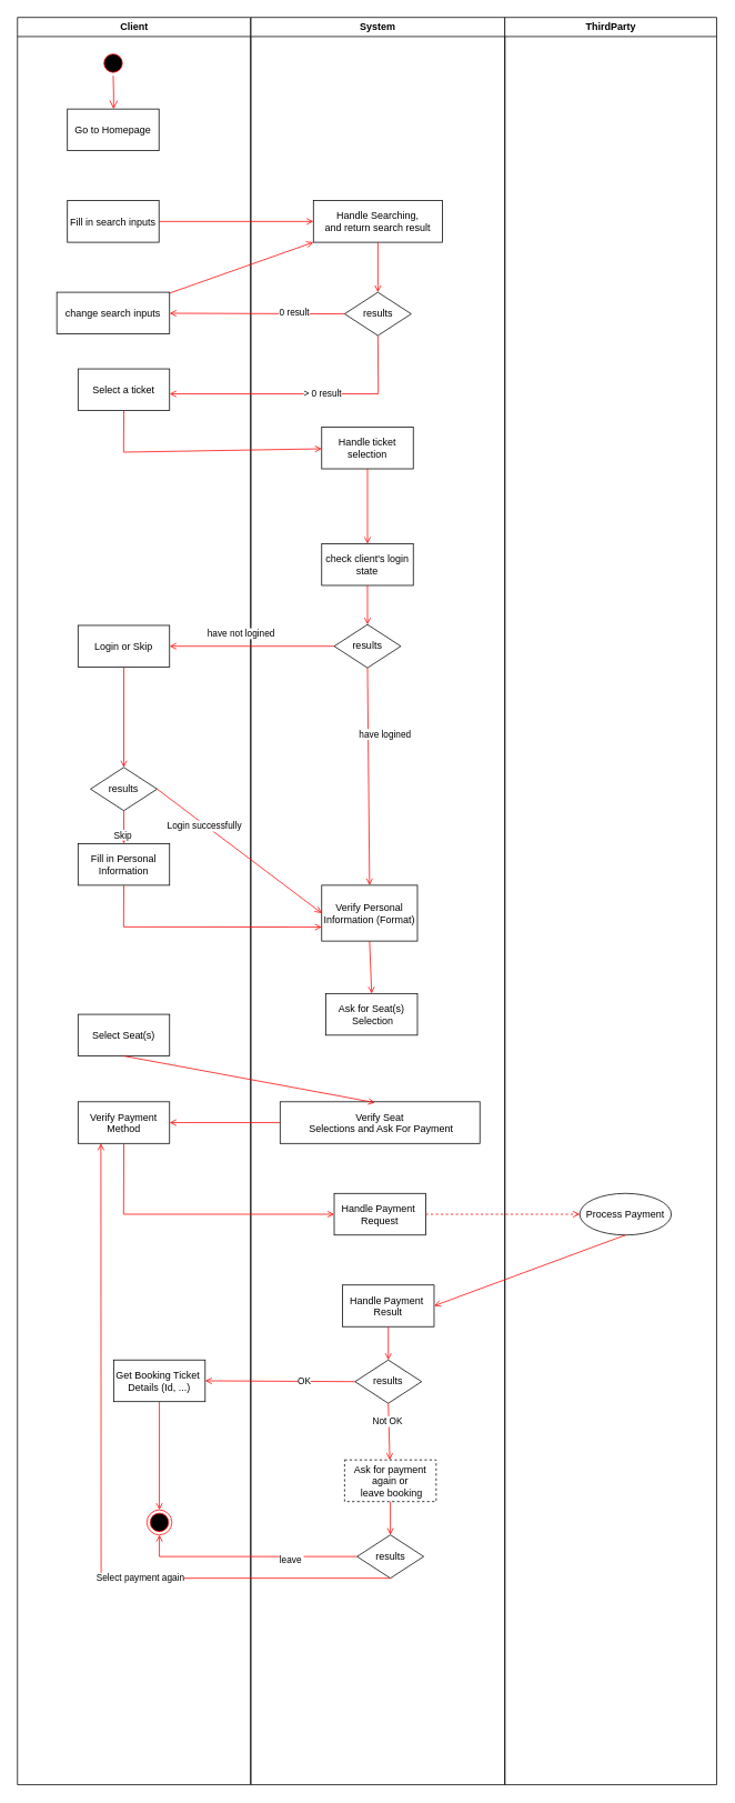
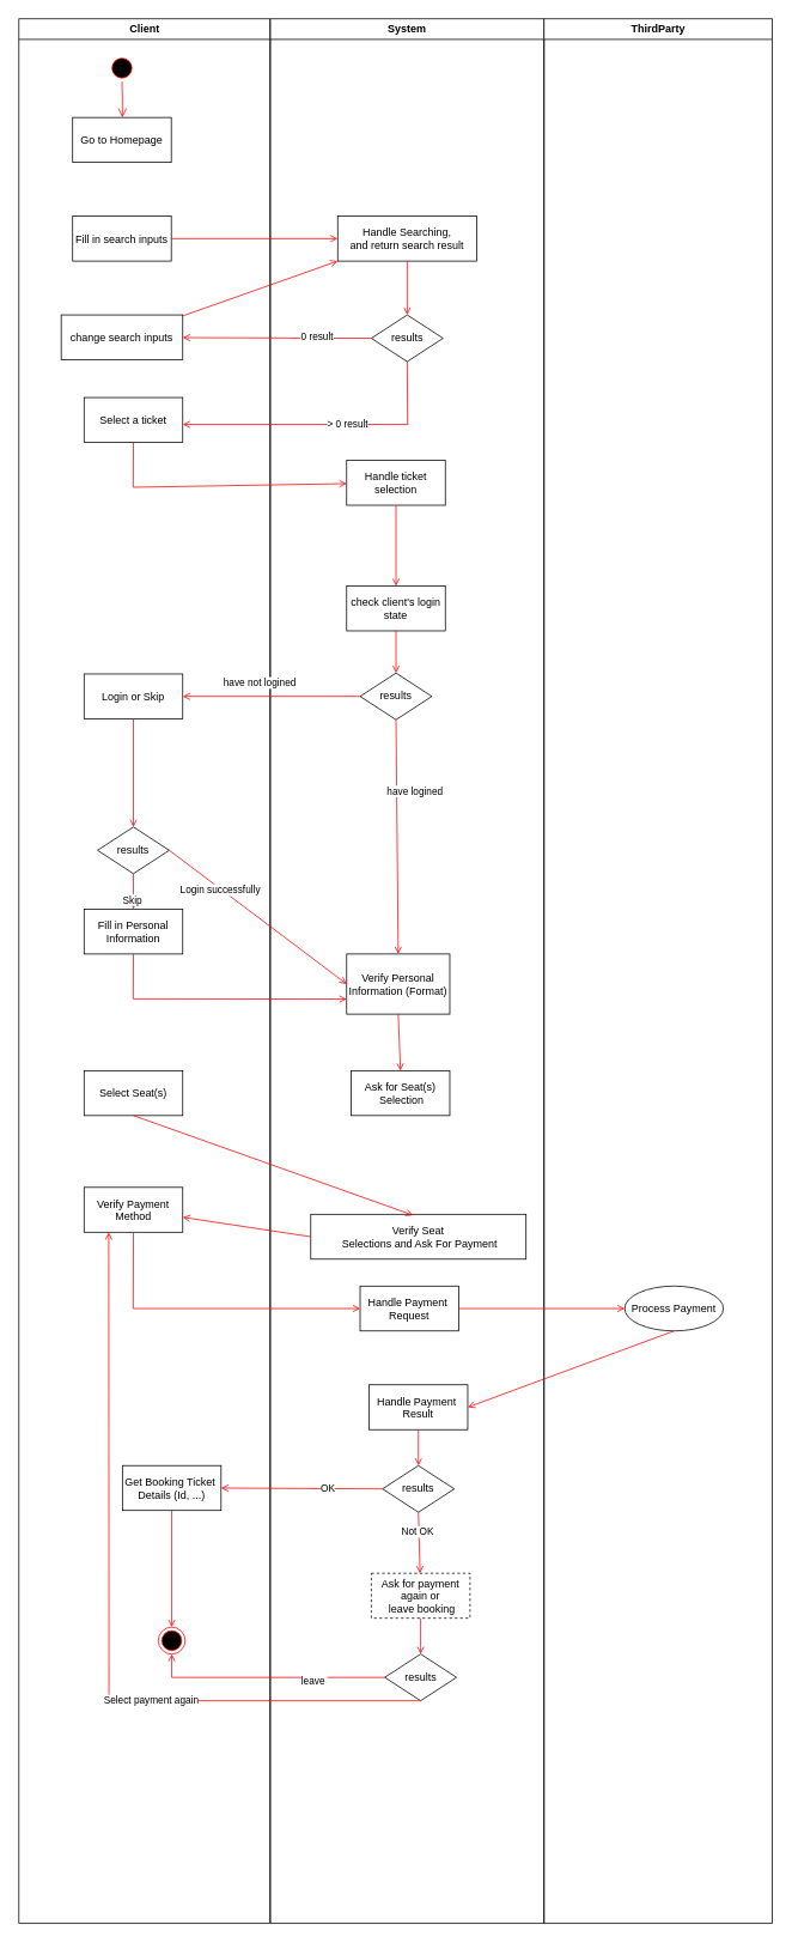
- <mxCell id="15" value="Select Seat(s)" style="" parent="2" vertex="1"><mxGeometry x="72.75" y="1197" width="110" height="50" as="geometry" /></mxCell>
+ <mxCell id="15" value="Select Seat(s)" style="" parent="2" vertex="1"><mxGeometry x="72.75" y="1172" width="110" height="50" as="geometry" /></mxCell>
- <mxCell id="33" value="Verify Seat&#10; Selections and Ask For Payment" style="" parent="20" vertex="1"><mxGeometry x="35" y="1302" width="240" height="50" as="geometry" /></mxCell>
+ <mxCell id="33" value="Verify Seat&#10; Selections and Ask For Payment" style="" parent="20" vertex="1"><mxGeometry x="45" y="1332" width="240" height="50" as="geometry" /></mxCell>
- <mxCell id="59" value="" style="endArrow=open;strokeColor=#FF0000;endFill=1;rounded=0;exitX=1;exitY=0.5;exitDx=0;exitDy=0;dashed=1;" parent="1" source="35" target="45" edge="1"><mxGeometry relative="1" as="geometry"><mxPoint x="476" y="1572" as="sourcePoint" /><mxPoint x="686" y="1457" as="targetPoint" /></mxGeometry></mxCell>
+ <mxCell id="59" value="" style="endArrow=open;strokeColor=#FF0000;endFill=1;rounded=0;exitX=1;exitY=0.5;exitDx=0;exitDy=0;" parent="1" source="35" target="45" edge="1"><mxGeometry relative="1" as="geometry"><mxPoint x="476" y="1572" as="sourcePoint" /><mxPoint x="686" y="1457" as="targetPoint" /></mxGeometry></mxCell>
